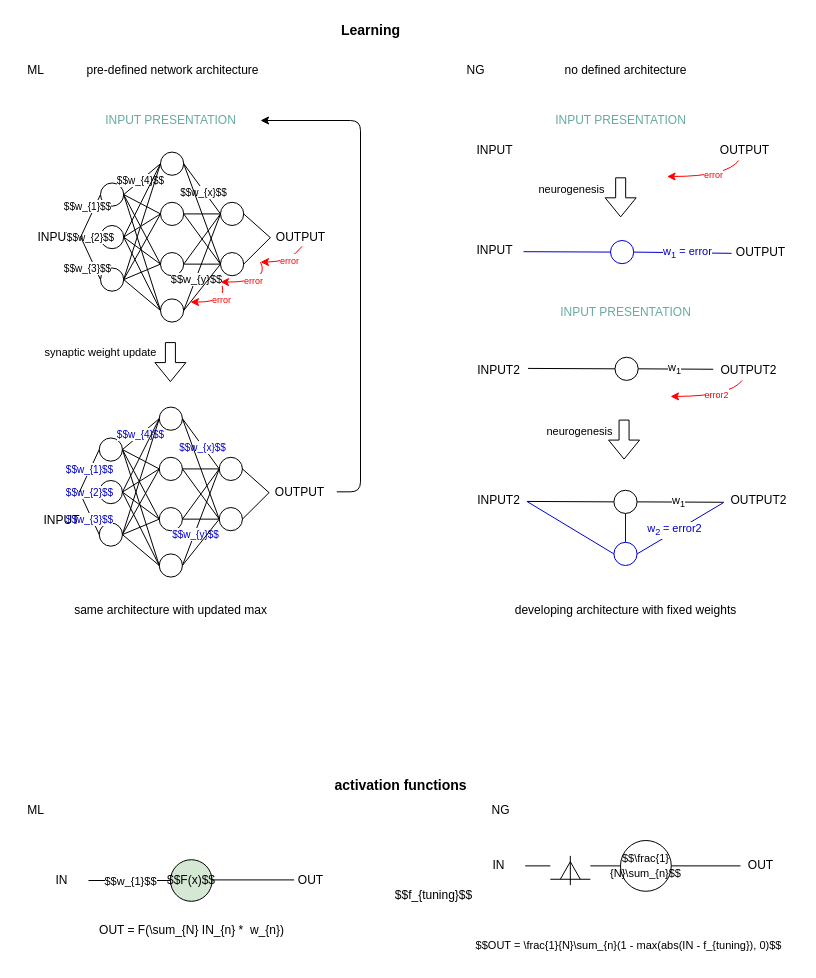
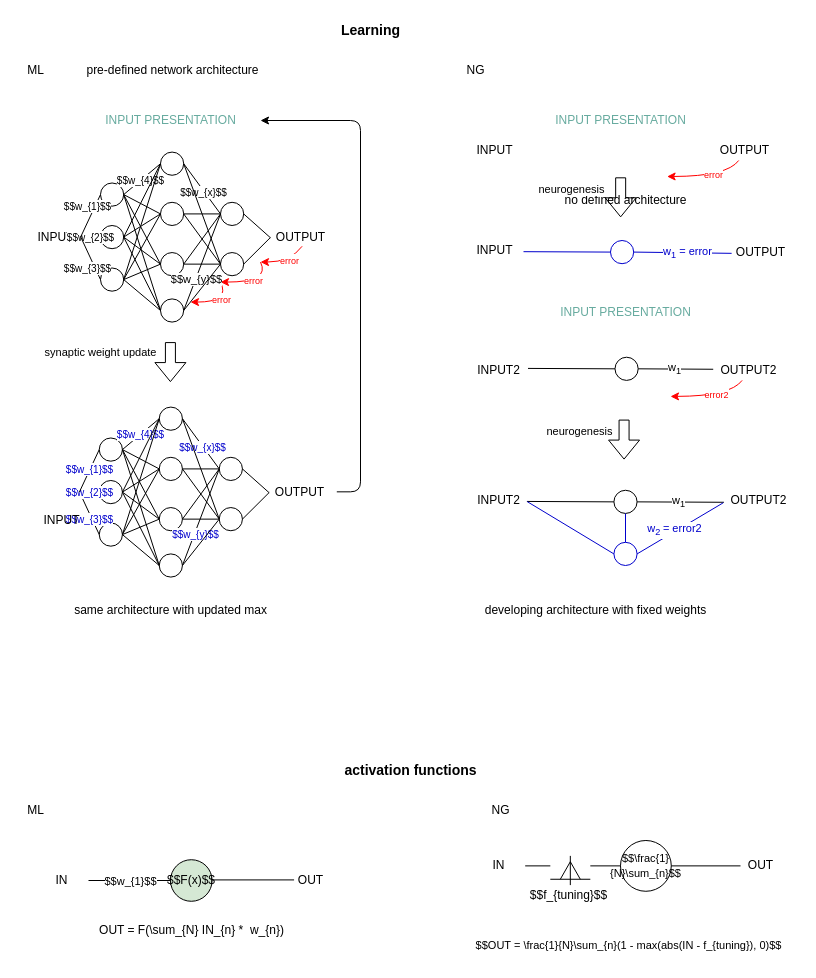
- <mxCell id="91" value="no defined architecture" style="text;html=1;align=center;verticalAlign=middle;resizable=0;points=[];autosize=1;strokeColor=none;" parent="1" vertex="1"><mxGeometry x="555" y="60" width="140" height="20" as="geometry" /></mxCell>
+ <mxCell id="91" value="no defined architecture" style="text;html=1;align=center;verticalAlign=middle;resizable=0;points=[];autosize=1;strokeColor=none;" parent="1" vertex="1"><mxGeometry x="555" y="190" width="140" height="20" as="geometry" /></mxCell>
- <mxCell id="130" value="developing architecture with fixed weights" style="text;html=1;align=center;verticalAlign=middle;resizable=0;points=[];autosize=1;strokeColor=none;" parent="1" vertex="1"><mxGeometry x="505" y="600" width="240" height="20" as="geometry" /></mxCell>
+ <mxCell id="130" value="developing architecture with fixed weights" style="text;html=1;align=center;verticalAlign=middle;resizable=0;points=[];autosize=1;strokeColor=none;" parent="1" vertex="1"><mxGeometry x="475" y="600" width="240" height="20" as="geometry" /></mxCell>
- <mxCell id="131" value="&lt;b&gt;&lt;font style=&quot;font-size: 14px&quot;&gt;activation functions&lt;/font&gt;&lt;/b&gt;" style="text;html=1;align=center;verticalAlign=middle;resizable=0;points=[];autosize=1;strokeColor=none;" parent="1" vertex="1"><mxGeometry x="325" y="775" width="150" height="20" as="geometry" /></mxCell>
+ <mxCell id="131" value="&lt;b&gt;&lt;font style=&quot;font-size: 14px&quot;&gt;activation functions&lt;/font&gt;&lt;/b&gt;" style="text;html=1;align=center;verticalAlign=middle;resizable=0;points=[];autosize=1;strokeColor=none;" parent="1" vertex="1"><mxGeometry x="335" y="760" width="150" height="20" as="geometry" /></mxCell>
- <mxCell id="159" value="$$f_{tuning}$$" style="text;html=1;align=center;verticalAlign=middle;resizable=0;points=[];autosize=1;strokeColor=none;" parent="1" vertex="1"><mxGeometry x="387.82" y="884.6" width="90" height="20" as="geometry" /></mxCell>
+ <mxCell id="159" value="$$f_{tuning}$$" style="text;html=1;align=center;verticalAlign=middle;resizable=0;points=[];autosize=1;strokeColor=none;" parent="1" vertex="1"><mxGeometry x="522.82" y="884.6" width="90" height="20" as="geometry" /></mxCell>
